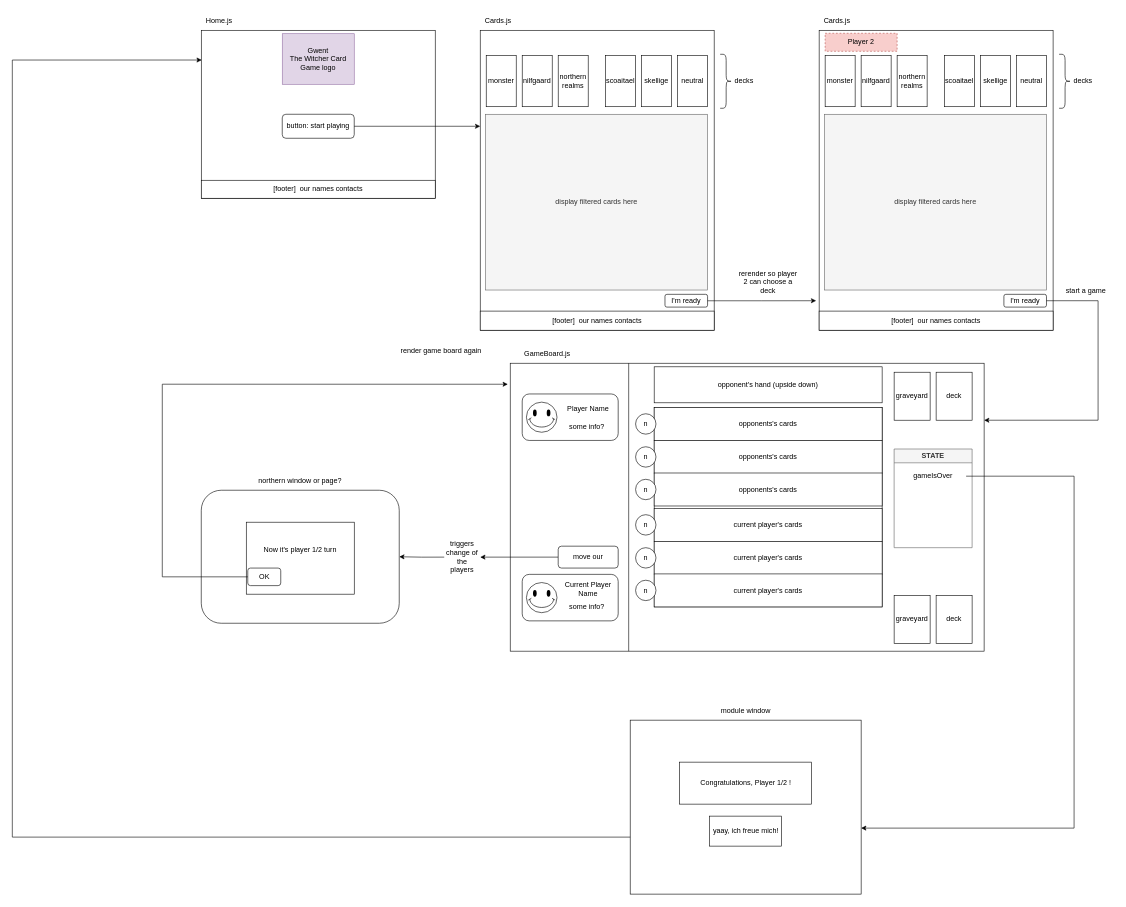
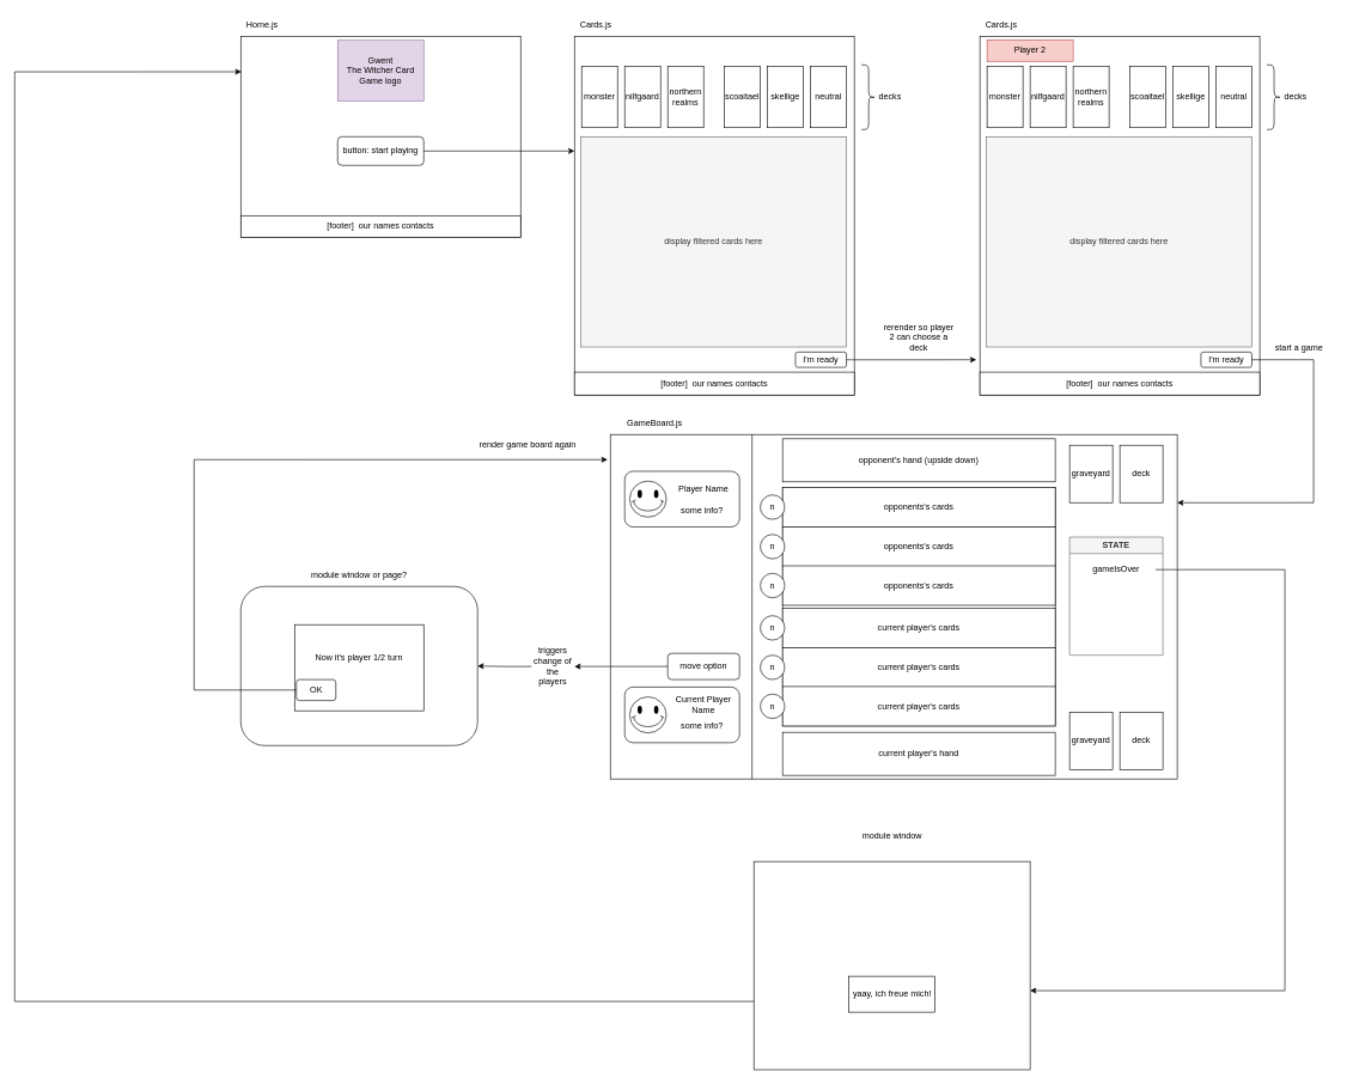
- <mxCell id="34" value="Player 2" style="rounded=0;whiteSpace=wrap;html=1;fillColor=#f8cecc;strokeColor=#b85450;dashed=1;" vertex="1" parent="23"><mxGeometry x="10" y="5" width="120" height="30" as="geometry" /></mxCell>
+ <mxCell id="34" value="Player 2" style="rounded=0;whiteSpace=wrap;html=1;fillColor=#f8cecc;strokeColor=#b85450;" vertex="1" parent="23"><mxGeometry x="10" y="5" width="120" height="30" as="geometry" /></mxCell>
- <mxCell id="87" value="render game board again" style="text;html=1;strokeColor=none;fillColor=none;align=center;verticalAlign=middle;whiteSpace=wrap;rounded=0;" vertex="1" parent="1"><mxGeometry x="650" y="570" width="170" height="30" as="geometry" /></mxCell>
+ <mxCell id="87" value="render game board again" style="text;html=1;strokeColor=none;fillColor=none;align=center;verticalAlign=middle;whiteSpace=wrap;rounded=0;" vertex="1" parent="1"><mxGeometry x="650" y="605" width="170" height="30" as="geometry" /></mxCell>
- <mxCell id="85" value="northern window or page?" style="text;html=1;strokeColor=none;fillColor=none;align=center;verticalAlign=middle;whiteSpace=wrap;rounded=0;" vertex="1" parent="1"><mxGeometry x="390" y="786.75" width="220" height="30" as="geometry" /></mxCell>
+ <mxCell id="85" value="module window or page?" style="text;html=1;strokeColor=none;fillColor=none;align=center;verticalAlign=middle;whiteSpace=wrap;rounded=0;" vertex="1" parent="1"><mxGeometry x="390" y="786.75" width="220" height="30" as="geometry" /></mxCell>
- <mxCell id="77" value="move our" style="rounded=1;whiteSpace=wrap;html=1;" vertex="1" parent="1"><mxGeometry x="930" y="910" width="100" height="36.5" as="geometry" /></mxCell>
+ <mxCell id="77" value="move option" style="rounded=1;whiteSpace=wrap;html=1;" vertex="1" parent="1"><mxGeometry x="930" y="910" width="100" height="36.5" as="geometry" /></mxCell>
+ <mxCell id="48" value="current player's hand" style="rounded=0;whiteSpace=wrap;html=1;" vertex="1" parent="1"><mxGeometry x="1090" y="1020" width="380" height="60" as="geometry" /></mxCell>
- <mxCell id="96" value="module window" style="text;html=1;strokeColor=none;fillColor=none;align=center;verticalAlign=middle;whiteSpace=wrap;rounded=0;" vertex="1" parent="1"><mxGeometry x="1132.5" y="1170" width="220" height="30" as="geometry" /></mxCell>
+ <mxCell id="96" value="module window" style="text;html=1;strokeColor=none;fillColor=none;align=center;verticalAlign=middle;whiteSpace=wrap;rounded=0;" vertex="1" parent="1"><mxGeometry x="1132.5" y="1150" width="220" height="30" as="geometry" /></mxCell>
- <mxCell id="94" value="Congratulations, Player 1/2 !" style="rounded=0;whiteSpace=wrap;html=1;" vertex="1" parent="92"><mxGeometry x="82.5" y="70" width="220" height="70" as="geometry" /></mxCell>
